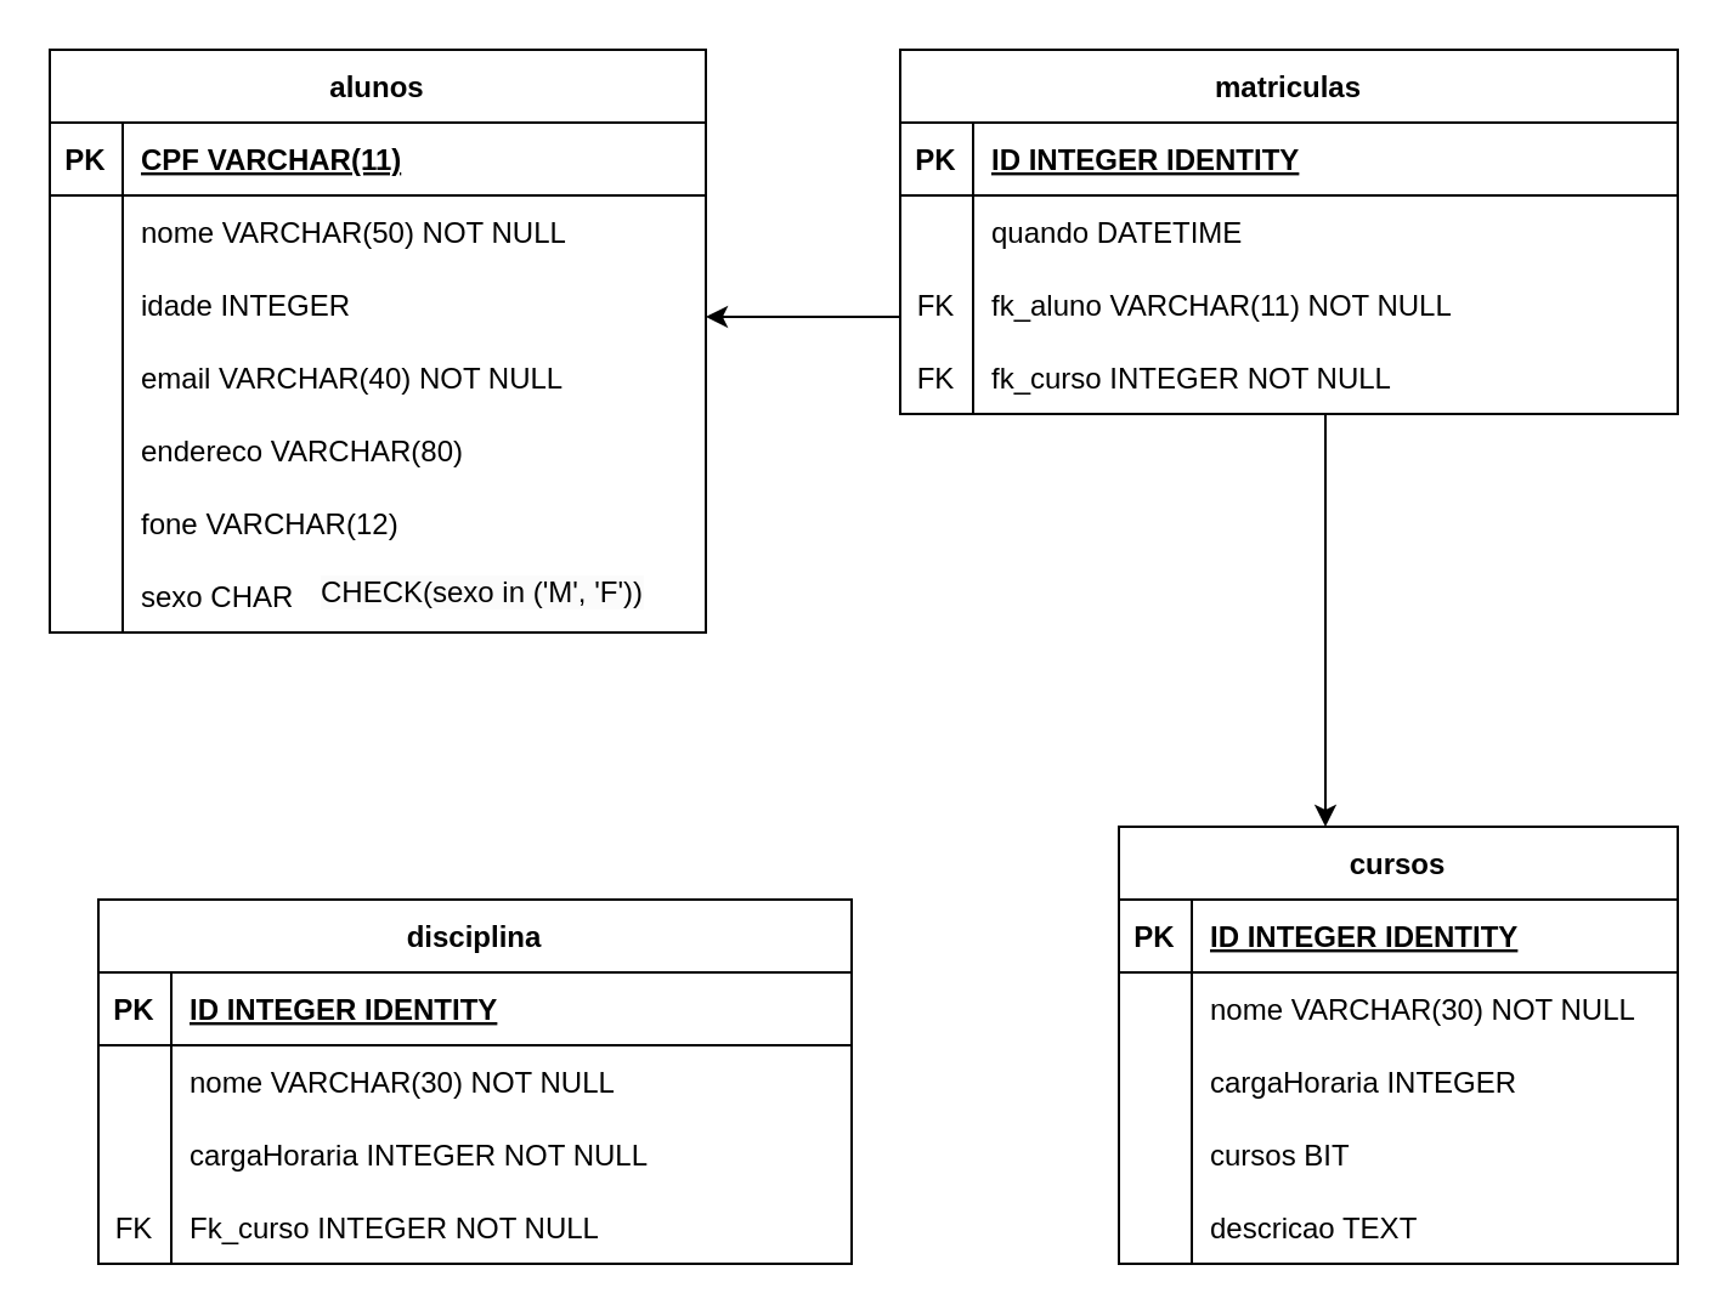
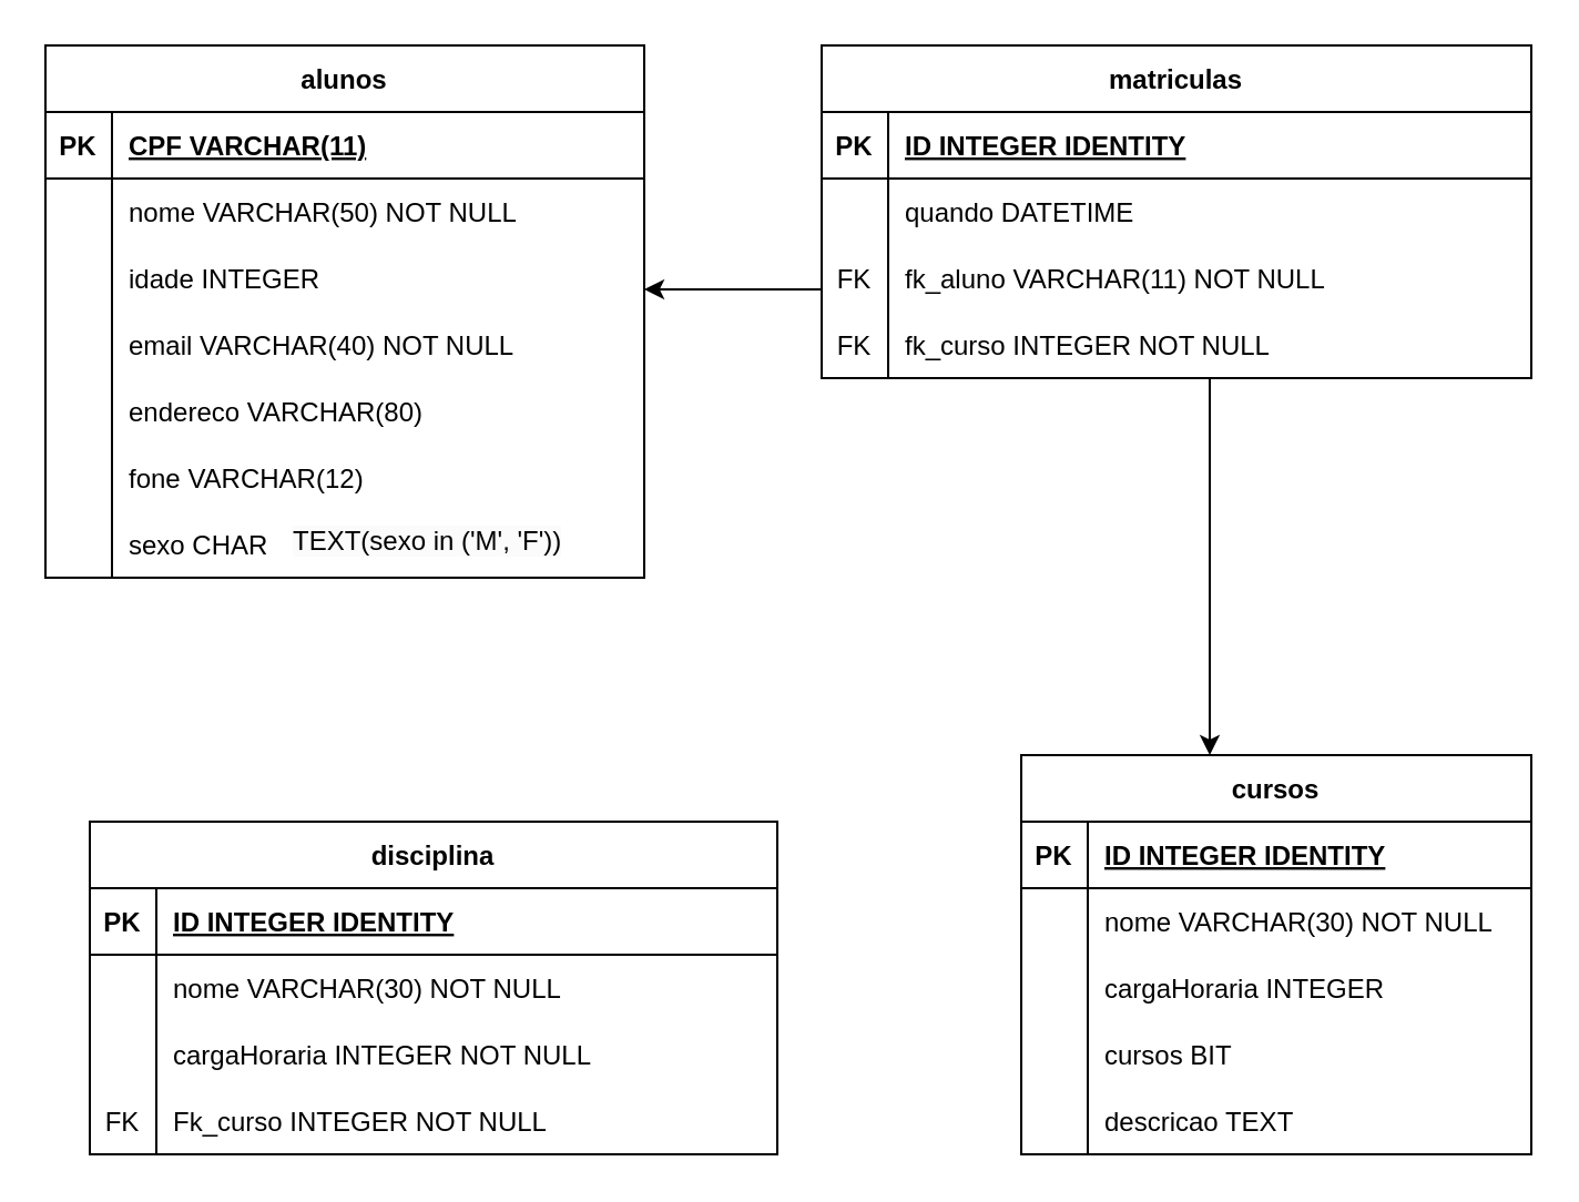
- <mxCell id="69" value="&lt;span style=&quot;color: rgb(0, 0, 0); font-family: Helvetica; font-size: 12px; font-style: normal; font-variant-ligatures: normal; font-variant-caps: normal; font-weight: 400; letter-spacing: normal; orphans: 2; text-align: left; text-indent: 0px; text-transform: none; widows: 2; word-spacing: 0px; -webkit-text-stroke-width: 0px; background-color: rgb(251, 251, 251); text-decoration-thickness: initial; text-decoration-style: initial; text-decoration-color: initial; float: none; display: inline !important;&quot;&gt;CHECK(sexo in ('M', 'F'))&lt;/span&gt;" style="text;whiteSpace=wrap;html=1;fontSize=12;fontFamily=Helvetica;fontColor=default;" vertex="1" parent="46"><mxGeometry x="110" y="210" width="170" height="30" as="geometry" /></mxCell>
+ <mxCell id="69" value="&lt;span style=&quot;color: rgb(0, 0, 0); font-family: Helvetica; font-size: 12px; font-style: normal; font-variant-ligatures: normal; font-variant-caps: normal; font-weight: 400; letter-spacing: normal; orphans: 2; text-align: left; text-indent: 0px; text-transform: none; widows: 2; word-spacing: 0px; -webkit-text-stroke-width: 0px; background-color: rgb(251, 251, 251); text-decoration-thickness: initial; text-decoration-style: initial; text-decoration-color: initial; float: none; display: inline !important;&quot;&gt;TEXT(sexo in ('M', 'F'))&lt;/span&gt;" style="text;whiteSpace=wrap;html=1;fontSize=12;fontFamily=Helvetica;fontColor=default;" vertex="1" parent="46"><mxGeometry x="110" y="210" width="170" height="30" as="geometry" /></mxCell>
